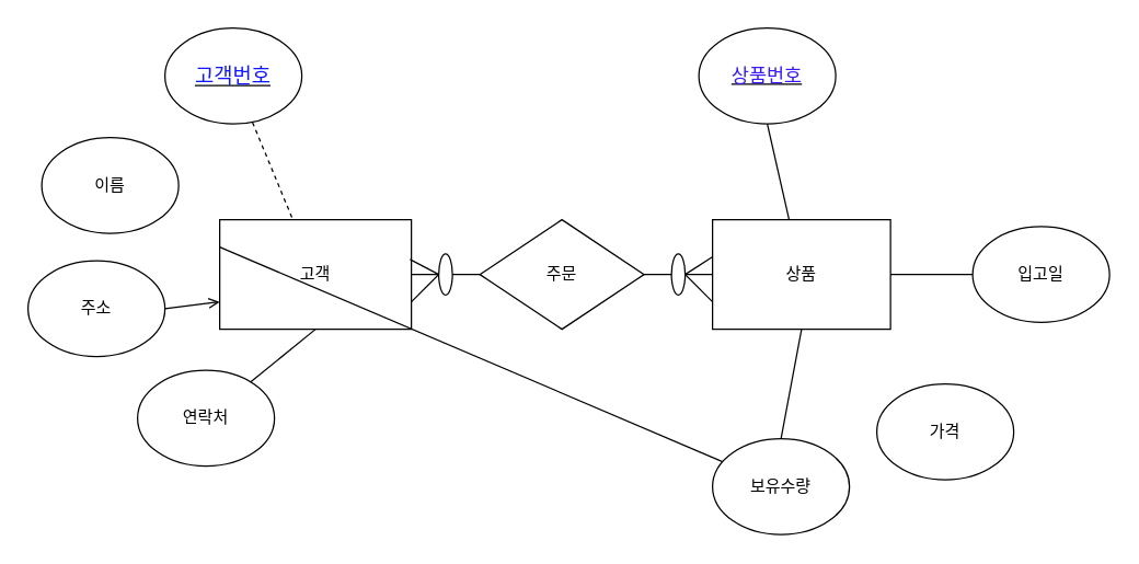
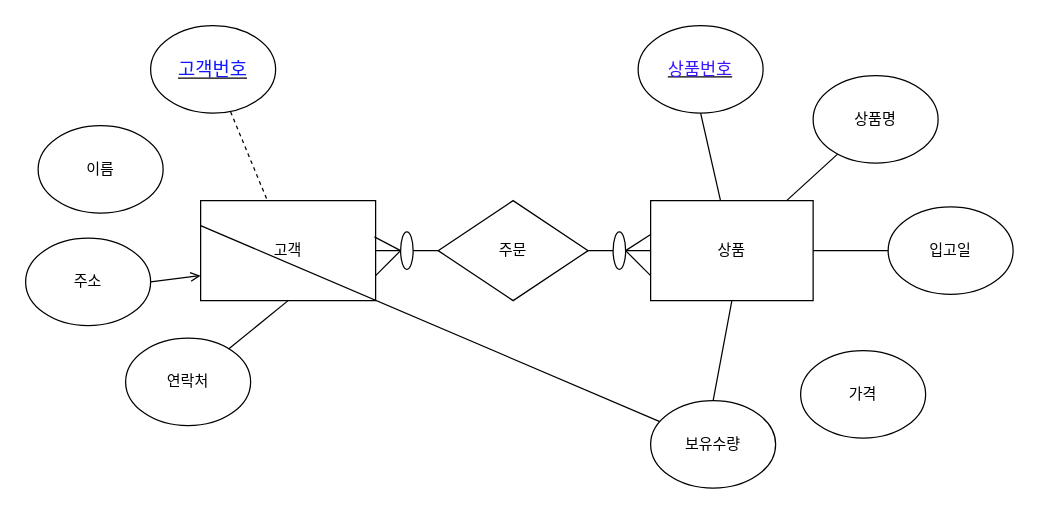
+ <mxCell id="13" value="상품명" style="ellipse;whiteSpace=wrap;html=1;" vertex="1" parent="1"><mxGeometry x="650" y="60" width="100" height="70" as="geometry" /></mxCell>
+ <mxCell id="18" value="" style="endArrow=none;html=1;" edge="1" parent="1" source="3" target="13"><mxGeometry width="50" height="50" relative="1" as="geometry"><mxPoint x="410" y="240" as="sourcePoint" /><mxPoint x="460" y="190" as="targetPoint" /></mxGeometry></mxCell>
